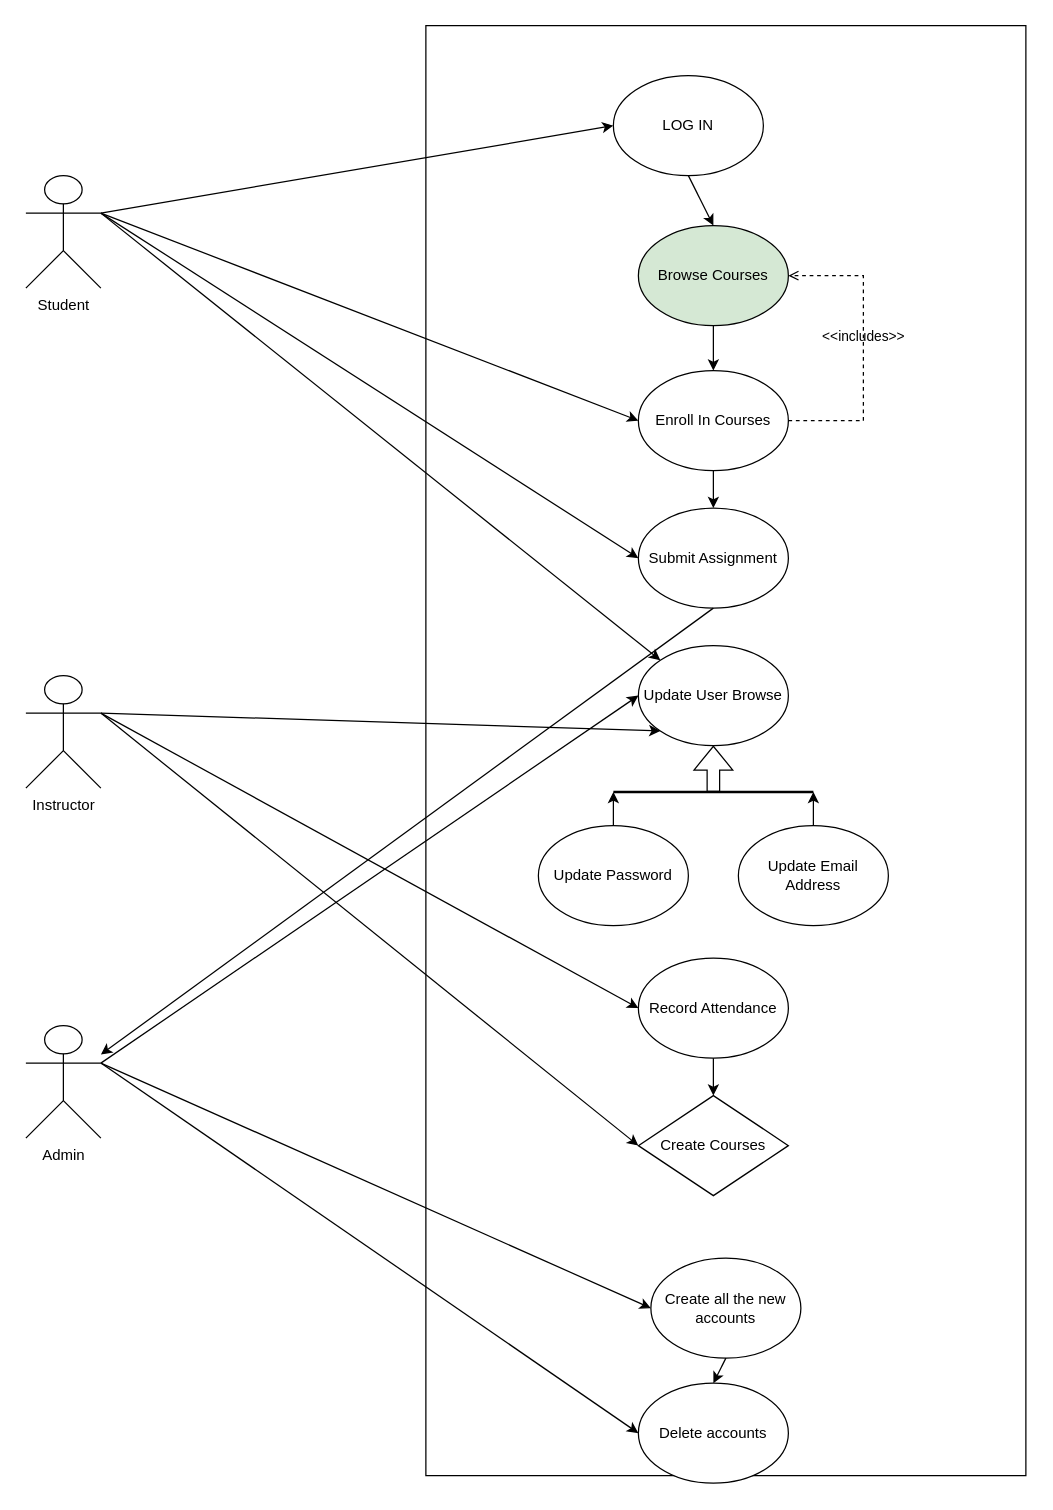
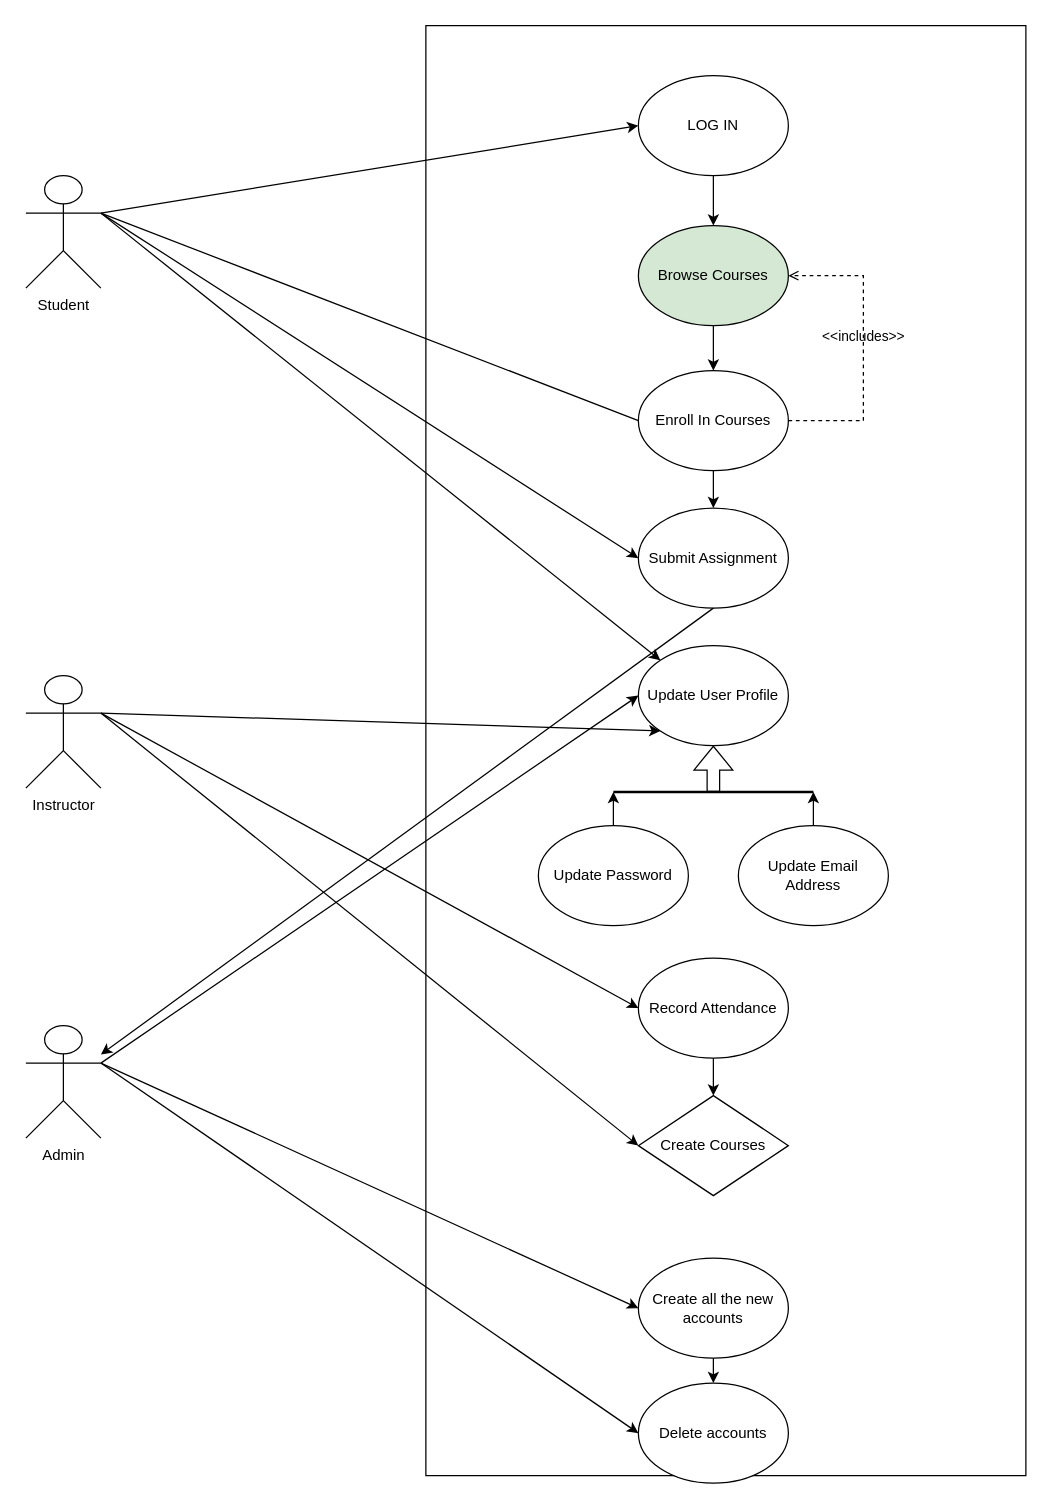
- <mxCell id="6" value="LOG IN" style="ellipse;whiteSpace=wrap;html=1;" vertex="1" parent="1"><mxGeometry x="490" y="60" width="120" height="80" as="geometry" /></mxCell>
+ <mxCell id="6" value="LOG IN" style="ellipse;whiteSpace=wrap;html=1;" vertex="1" parent="1"><mxGeometry x="510" y="60" width="120" height="80" as="geometry" /></mxCell>
- <mxCell id="20" value="" style="endArrow=classic;html=1;rounded=0;entryX=0;entryY=0.5;entryDx=0;entryDy=0;exitX=1;exitY=0.333;exitDx=0;exitDy=0;exitPerimeter=0;" edge="1" parent="1" source="3" target="7"><mxGeometry width="50" height="50" relative="1" as="geometry"><mxPoint x="380" y="290" as="sourcePoint" /><mxPoint x="430" y="240" as="targetPoint" /></mxGeometry></mxCell>
+ <mxCell id="20" value="" style="endArrow=none;html=1;rounded=0;entryX=0;entryY=0.5;entryDx=0;entryDy=0;exitX=1;exitY=0.333;exitDx=0;exitDy=0;exitPerimeter=0;" edge="1" parent="1" source="3" target="7"><mxGeometry width="50" height="50" relative="1" as="geometry"><mxPoint x="380" y="290" as="sourcePoint" /><mxPoint x="430" y="240" as="targetPoint" /></mxGeometry></mxCell>
- <mxCell id="9" value="Update User Browse" style="ellipse;whiteSpace=wrap;html=1;" vertex="1" parent="1"><mxGeometry x="510" y="516" width="120" height="80" as="geometry" /></mxCell>
+ <mxCell id="9" value="Update User Profile" style="ellipse;whiteSpace=wrap;html=1;" vertex="1" parent="1"><mxGeometry x="510" y="516" width="120" height="80" as="geometry" /></mxCell>
- <mxCell id="14" value="Create all the new accounts" style="ellipse;whiteSpace=wrap;html=1;" vertex="1" parent="1"><mxGeometry x="520" y="1006" width="120" height="80" as="geometry" /></mxCell>
+ <mxCell id="14" value="Create all the new accounts" style="ellipse;whiteSpace=wrap;html=1;" vertex="1" parent="1"><mxGeometry x="510" y="1006" width="120" height="80" as="geometry" /></mxCell>
